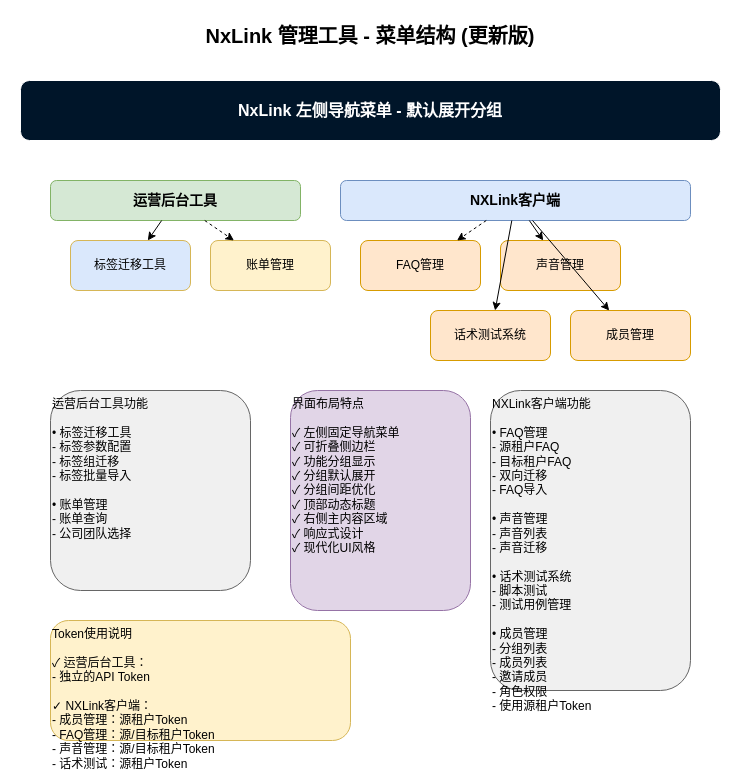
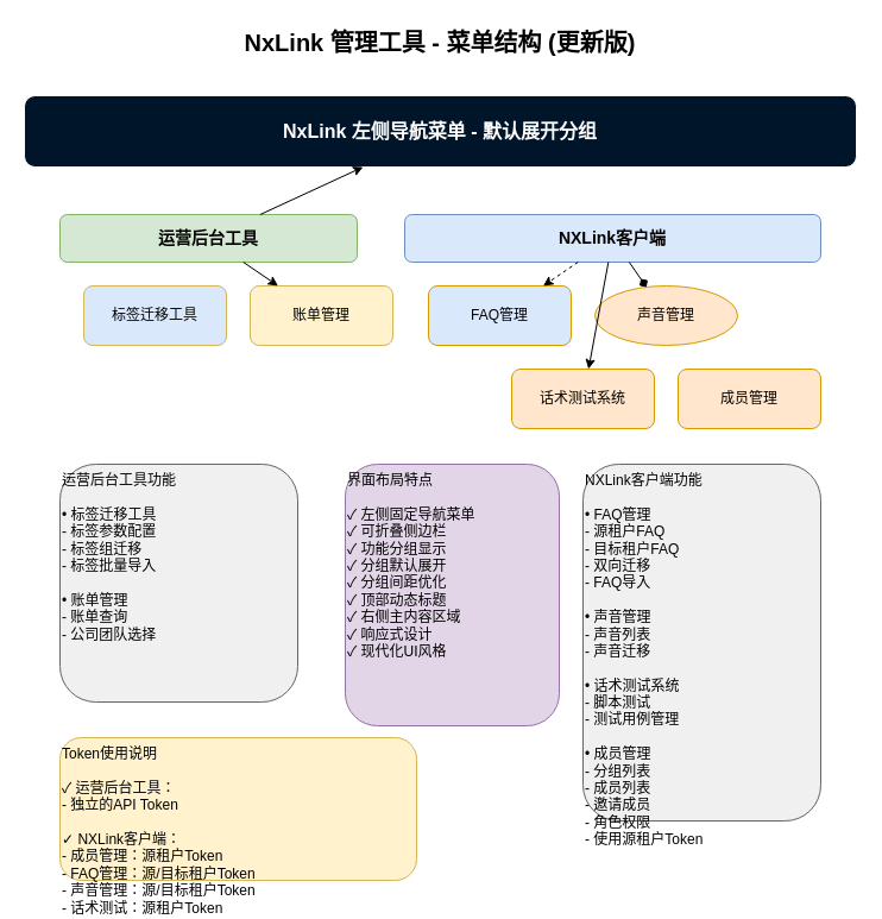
- <mxCell id="12" value="" style="endArrow=classic;html=1;rounded=0;" edge="1" parent="1" source="4" target="5"><mxGeometry width="50" height="50" relative="1" as="geometry"><mxPoint x="360" y="400" as="sourcePoint" /><mxPoint x="410" y="350" as="targetPoint" /></mxGeometry></mxCell>
+ <mxCell id="12" value="" style="endArrow=classic;html=1;rounded=0;" edge="1" parent="1" source="4" target="3"><mxGeometry width="50" height="50" relative="1" as="geometry"><mxPoint x="360" y="400" as="sourcePoint" /><mxPoint x="410" y="350" as="targetPoint" /></mxGeometry></mxCell>
- <mxCell id="13" value="" style="endArrow=classic;html=1;rounded=0;dashed=1;" edge="1" parent="1" source="4" target="6"><mxGeometry width="50" height="50" relative="1" as="geometry"><mxPoint x="360" y="400" as="sourcePoint" /><mxPoint x="410" y="350" as="targetPoint" /></mxGeometry></mxCell>
+ <mxCell id="13" value="" style="endArrow=classic;html=1;rounded=0;" edge="1" parent="1" source="4" target="6"><mxGeometry width="50" height="50" relative="1" as="geometry"><mxPoint x="360" y="400" as="sourcePoint" /><mxPoint x="410" y="350" as="targetPoint" /></mxGeometry></mxCell>
- <mxCell id="15" value="" style="endArrow=classic;html=1;rounded=0;" edge="1" parent="1" source="7" target="9"><mxGeometry width="50" height="50" relative="1" as="geometry"><mxPoint x="360" y="400" as="sourcePoint" /><mxPoint x="410" y="350" as="targetPoint" /></mxGeometry></mxCell>
+ <mxCell id="15" value="" style="endArrow=diamond;html=1;rounded=0;" edge="1" parent="1" source="7" target="9"><mxGeometry width="50" height="50" relative="1" as="geometry"><mxPoint x="360" y="400" as="sourcePoint" /><mxPoint x="410" y="350" as="targetPoint" /></mxGeometry></mxCell>
- <mxCell id="17" value="" style="endArrow=classic;html=1;rounded=0;" edge="1" parent="1" source="7" target="11"><mxGeometry width="50" height="50" relative="1" as="geometry"><mxPoint x="360" y="400" as="sourcePoint" /><mxPoint x="410" y="350" as="targetPoint" /></mxGeometry></mxCell>
- <mxCell id="8" value="FAQ管理" style="rounded=1;whiteSpace=wrap;html=1;fillColor=#ffe6cc;strokeColor=#d79b00;" vertex="1" parent="1"><mxGeometry x="360" y="240" width="120" height="50" as="geometry" /></mxCell>
+ <mxCell id="8" value="FAQ管理" style="rounded=1;whiteSpace=wrap;html=1;fillColor=#dae8fc;strokeColor=#d79b00;" vertex="1" parent="1"><mxGeometry x="360" y="240" width="120" height="50" as="geometry" /></mxCell>
- <mxCell id="9" value="声音管理" style="rounded=1;whiteSpace=wrap;html=1;fillColor=#ffe6cc;strokeColor=#d79b00;" vertex="1" parent="1"><mxGeometry x="500" y="240" width="120" height="50" as="geometry" /></mxCell>
+ <mxCell id="9" value="声音管理" style="ellipse;whiteSpace=wrap;html=1;fillColor=#ffe6cc;strokeColor=#d79b00;" vertex="1" parent="1"><mxGeometry x="500" y="240" width="120" height="50" as="geometry" /></mxCell>
